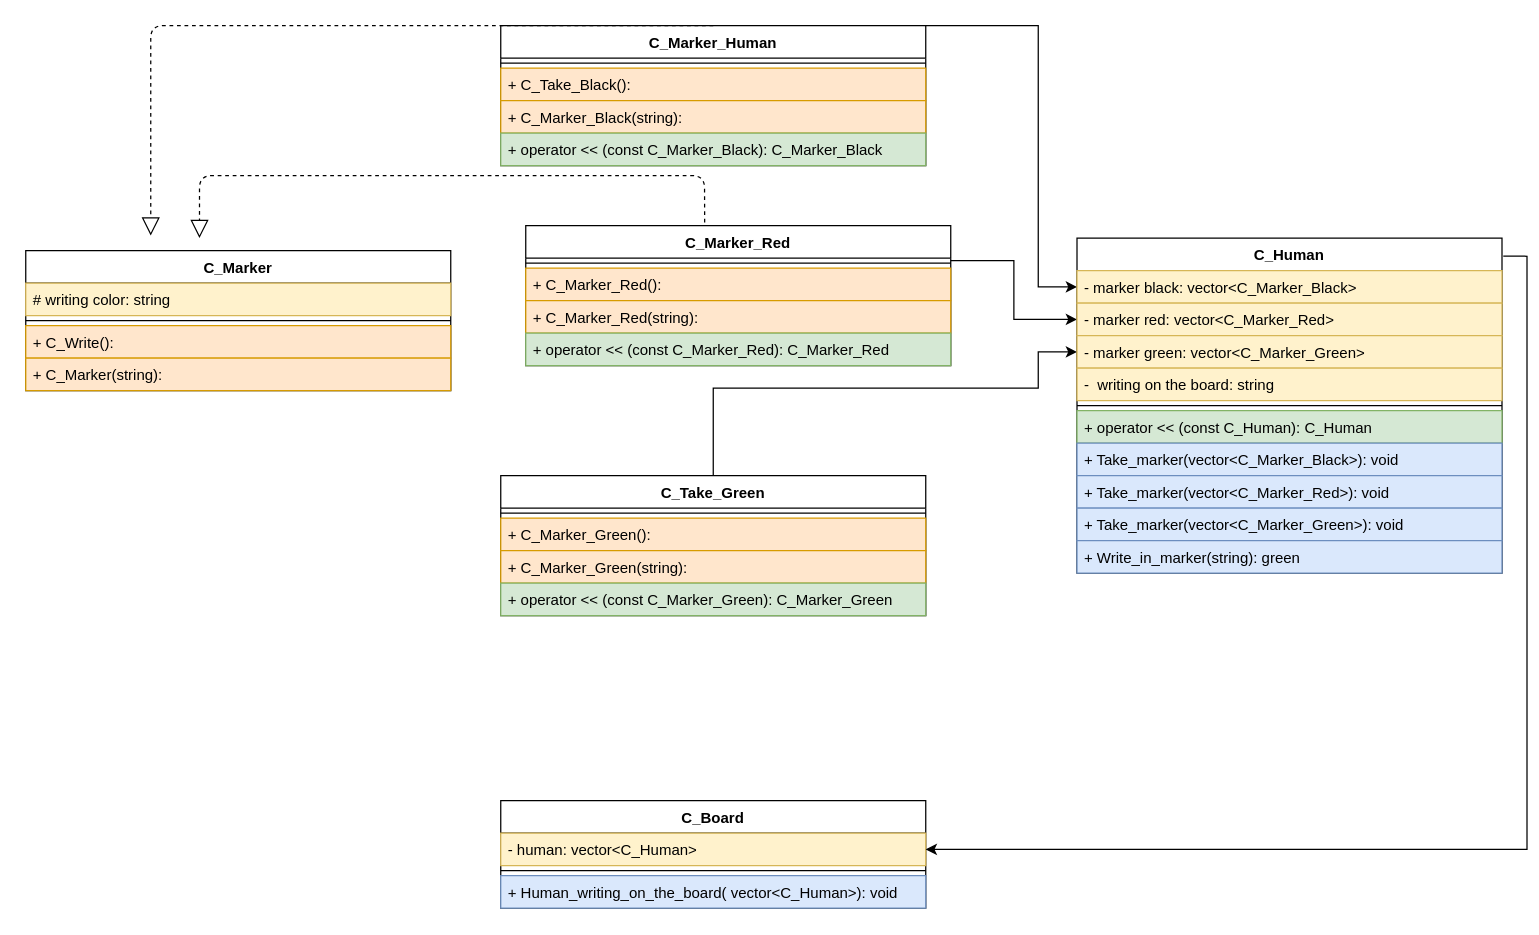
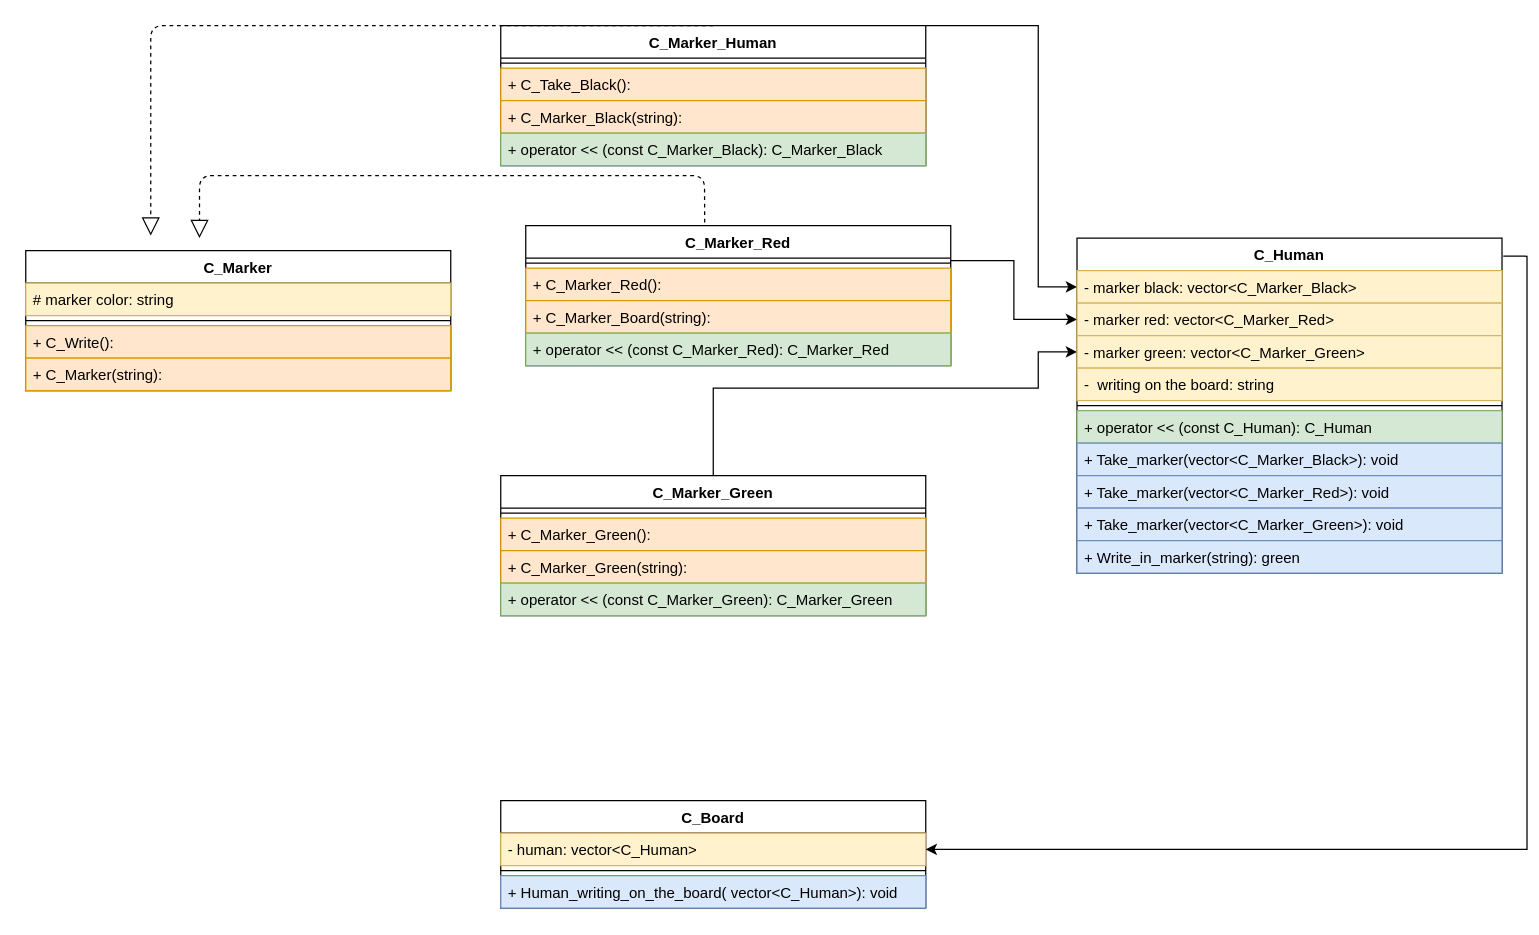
- <mxCell id="3" value="# writing color: string" style="text;strokeColor=#d6b656;fillColor=#fff2cc;align=left;verticalAlign=top;spacingLeft=4;spacingRight=4;overflow=hidden;rotatable=0;points=[[0,0.5],[1,0.5]];portConstraint=eastwest;" parent="2" vertex="1"><mxGeometry y="26" width="340" height="26" as="geometry" /></mxCell>
+ <mxCell id="3" value="# marker color: string" style="text;strokeColor=#d6b656;fillColor=#fff2cc;align=left;verticalAlign=top;spacingLeft=4;spacingRight=4;overflow=hidden;rotatable=0;points=[[0,0.5],[1,0.5]];portConstraint=eastwest;" parent="2" vertex="1"><mxGeometry y="26" width="340" height="26" as="geometry" /></mxCell>
- <mxCell id="16" value="+ C_Marker_Red(string):" style="text;strokeColor=#d79b00;fillColor=#ffe6cc;align=left;verticalAlign=top;spacingLeft=4;spacingRight=4;overflow=hidden;rotatable=0;points=[[0,0.5],[1,0.5]];portConstraint=eastwest;" parent="13" vertex="1"><mxGeometry y="60" width="340" height="26" as="geometry" /></mxCell>
+ <mxCell id="16" value="+ C_Marker_Board(string):" style="text;strokeColor=#d79b00;fillColor=#ffe6cc;align=left;verticalAlign=top;spacingLeft=4;spacingRight=4;overflow=hidden;rotatable=0;points=[[0,0.5],[1,0.5]];portConstraint=eastwest;" parent="13" vertex="1"><mxGeometry y="60" width="340" height="26" as="geometry" /></mxCell>
- <mxCell id="19" value="C_Take_Green" style="swimlane;fontStyle=1;align=center;verticalAlign=top;childLayout=stackLayout;horizontal=1;startSize=26;horizontalStack=0;resizeParent=1;resizeParentMax=0;resizeLast=0;collapsible=1;marginBottom=0;" parent="1" vertex="1"><mxGeometry x="400" y="380" width="340" height="112" as="geometry" /></mxCell>
+ <mxCell id="19" value="C_Marker_Green" style="swimlane;fontStyle=1;align=center;verticalAlign=top;childLayout=stackLayout;horizontal=1;startSize=26;horizontalStack=0;resizeParent=1;resizeParentMax=0;resizeLast=0;collapsible=1;marginBottom=0;" parent="1" vertex="1"><mxGeometry x="400" y="380" width="340" height="112" as="geometry" /></mxCell>
